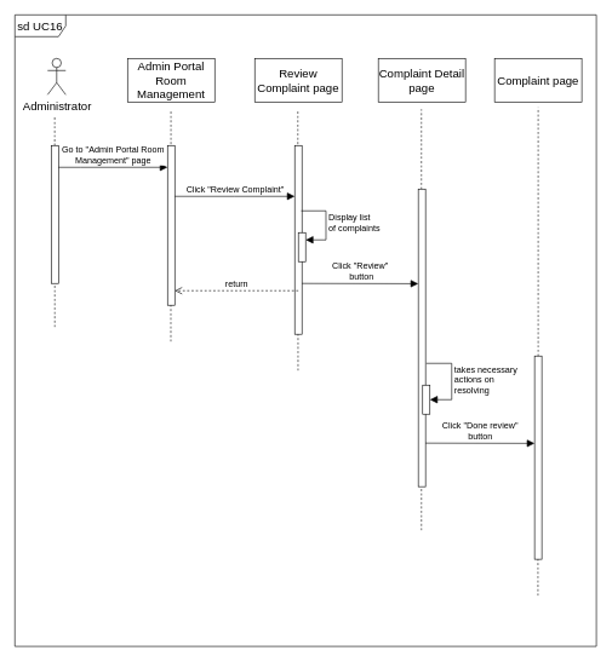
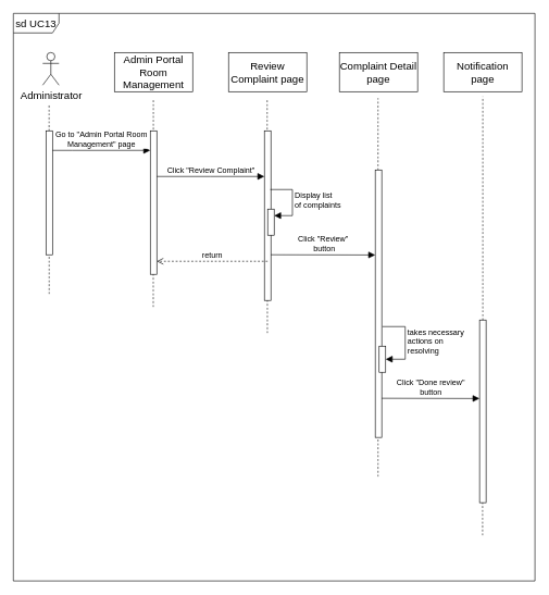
- <mxCell id="25" value="sd UC16" style="shape=umlFrame;whiteSpace=wrap;html=1;pointerEvents=0;fontSize=16;width=70;height=30;" parent="1" vertex="1"><mxGeometry x="20" y="20" width="800" height="870" as="geometry" /></mxCell>
+ <mxCell id="25" value="sd UC13" style="shape=umlFrame;whiteSpace=wrap;html=1;pointerEvents=0;fontSize=16;width=70;height=30;" parent="1" vertex="1"><mxGeometry x="20" y="20" width="800" height="870" as="geometry" /></mxCell>
- <mxCell id="30" value="Complaint page" style="html=1;whiteSpace=wrap;fontSize=16;" parent="1" vertex="1"><mxGeometry x="680" y="80" width="120" height="60" as="geometry" /></mxCell>
+ <mxCell id="30" value="Notification page" style="html=1;whiteSpace=wrap;fontSize=16;" parent="1" vertex="1"><mxGeometry x="680" y="80" width="120" height="60" as="geometry" /></mxCell>
